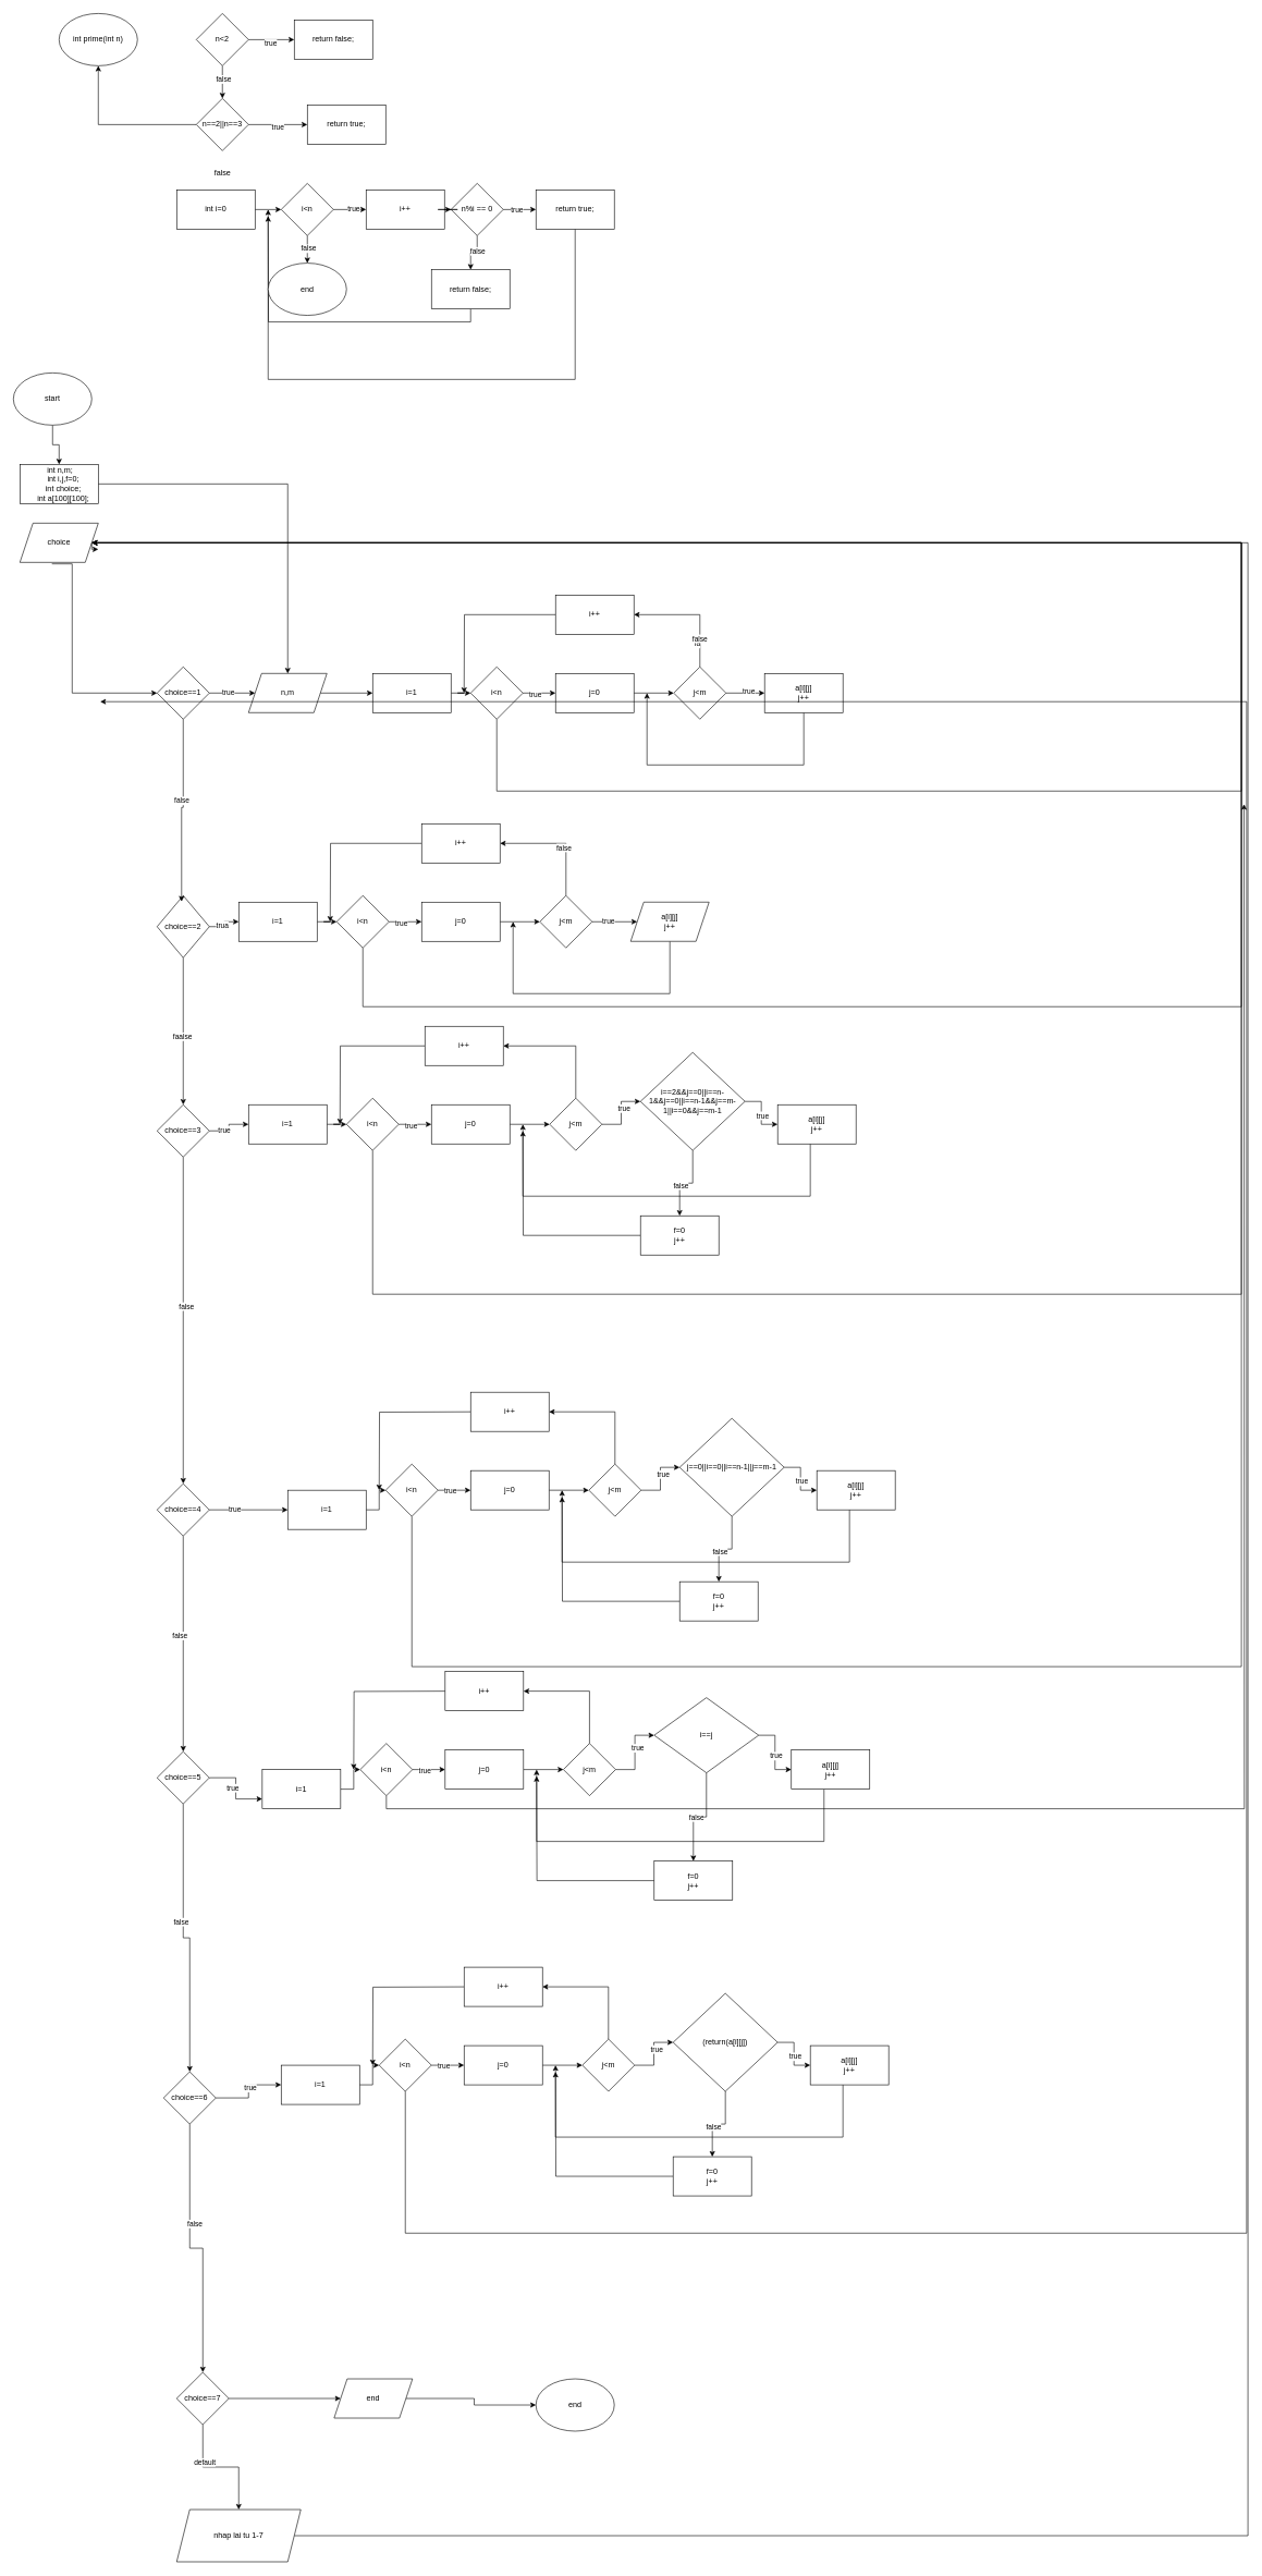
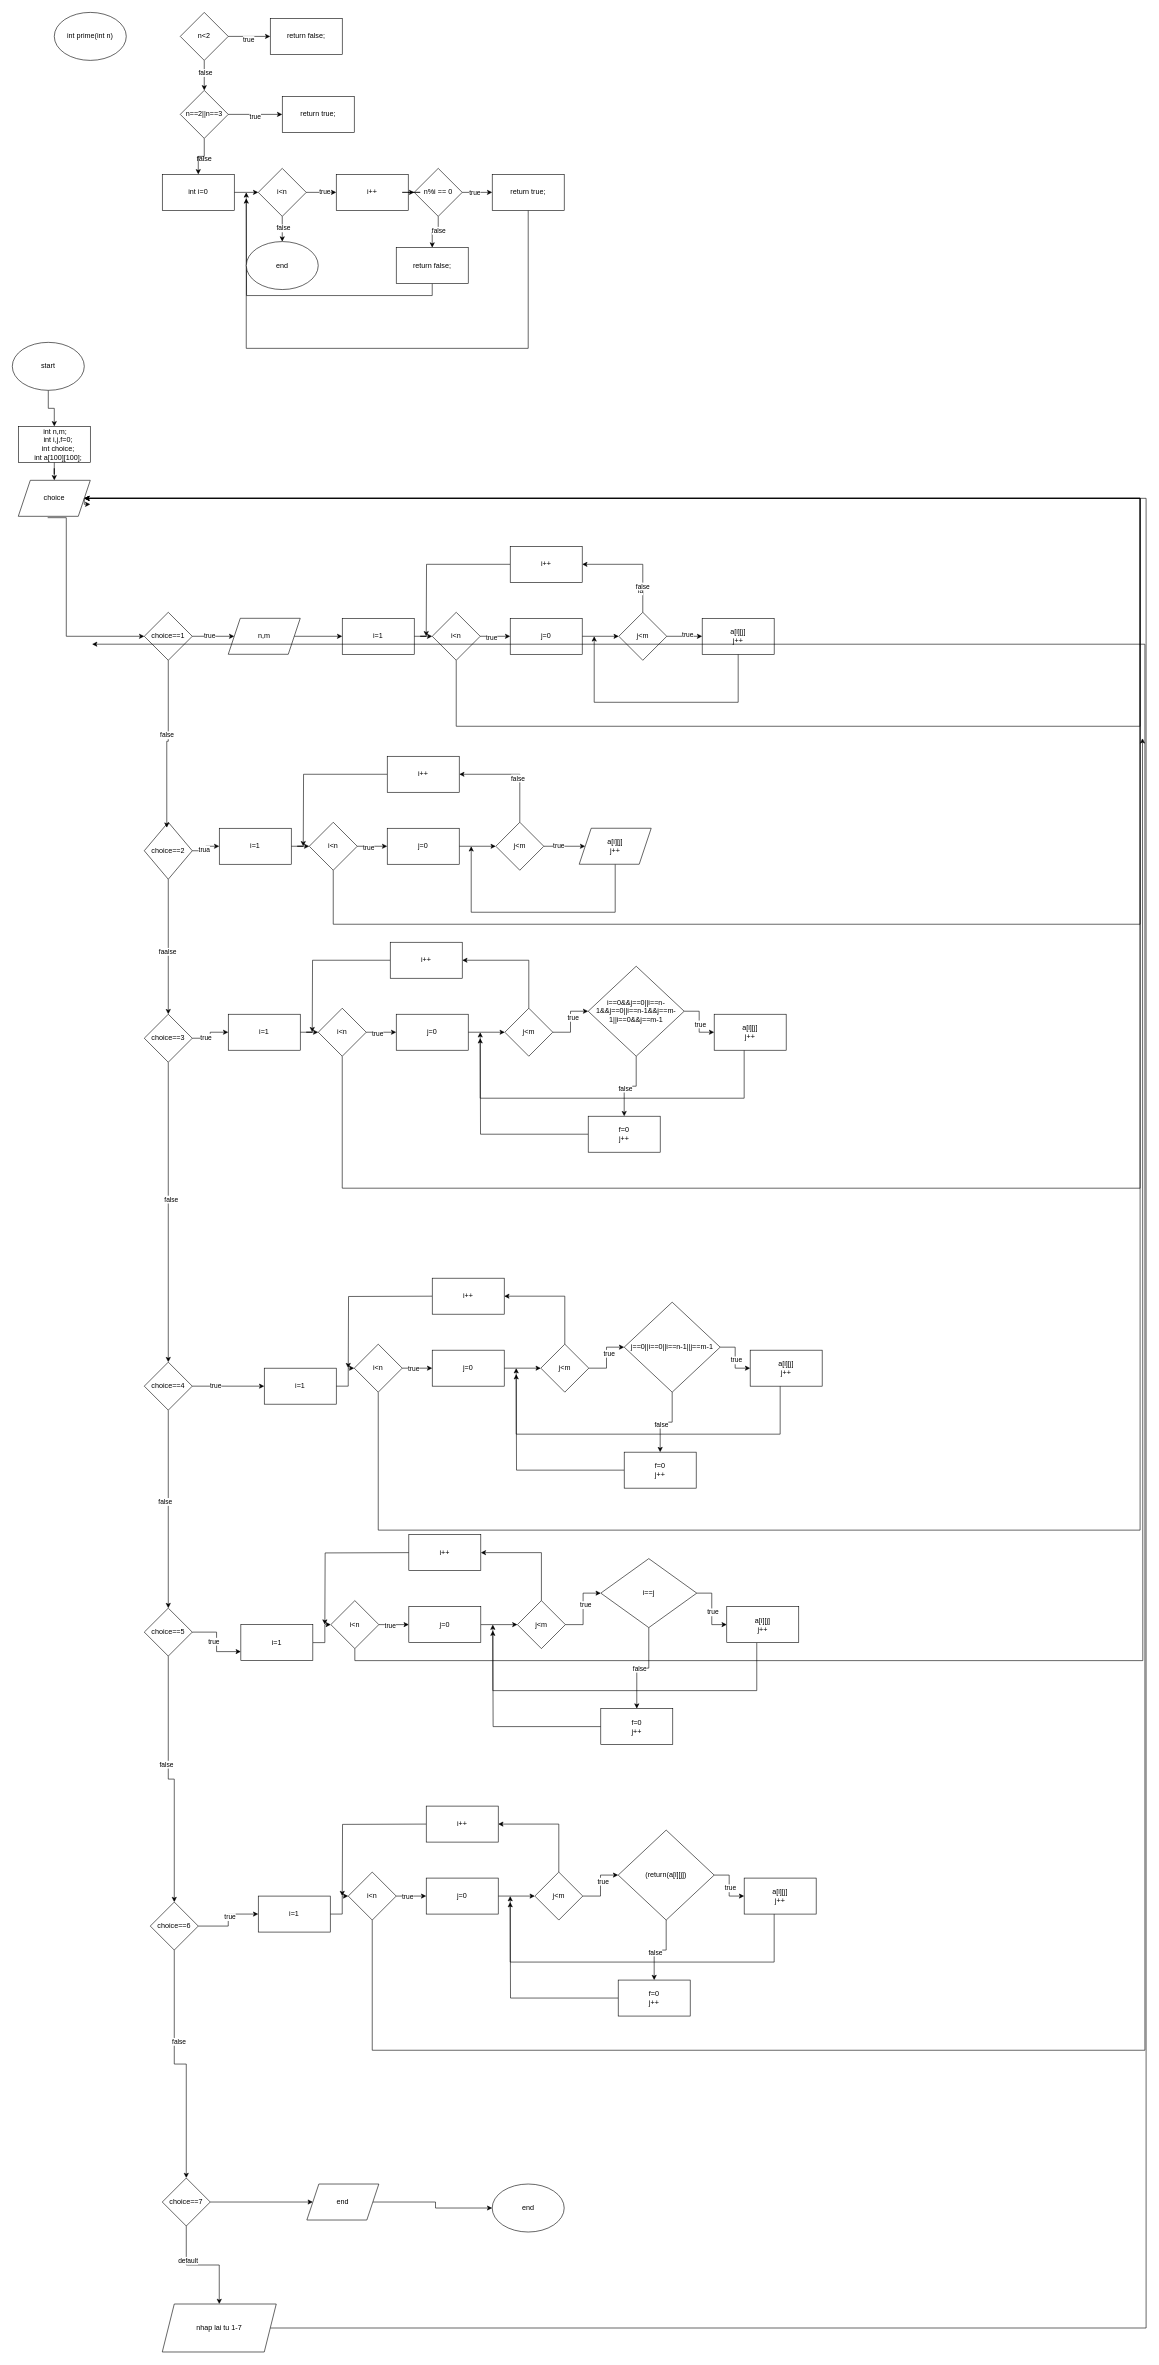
- <mxCell id="11" value="" style="edgeStyle=orthogonalEdgeStyle;rounded=0;orthogonalLoop=1;jettySize=auto;html=1;" edge="1" parent="1" source="12" target="2"><mxGeometry relative="1" as="geometry" /></mxCell>
+ <mxCell id="11" value="" style="edgeStyle=orthogonalEdgeStyle;rounded=0;orthogonalLoop=1;jettySize=auto;html=1;" edge="1" parent="1" source="12" target="27"><mxGeometry relative="1" as="geometry" /></mxCell>
- <mxCell id="36" value="" style="edgeStyle=orthogonalEdgeStyle;rounded=0;orthogonalLoop=1;jettySize=auto;html=1;" edge="1" parent="1" source="37" target="44"><mxGeometry relative="1" as="geometry" /></mxCell>
+ <mxCell id="36" value="" style="edgeStyle=orthogonalEdgeStyle;rounded=0;orthogonalLoop=1;jettySize=auto;html=1;" edge="1" parent="1" source="37" target="39"><mxGeometry relative="1" as="geometry" /></mxCell>
- <mxCell id="112" value="i==2&amp;amp;&amp;amp;j==0||i==n-1&amp;amp;&amp;amp;j==0||i==n-1&amp;amp;&amp;amp;j==m-1||i==0&amp;amp;&amp;amp;j==m-1" style="rhombus;whiteSpace=wrap;html=1;" vertex="1" parent="1"><mxGeometry x="980" y="1610" width="160" height="150" as="geometry" /></mxCell>
+ <mxCell id="112" value="i==0&amp;amp;&amp;amp;j==0||i==n-1&amp;amp;&amp;amp;j==0||i==n-1&amp;amp;&amp;amp;j==m-1||i==0&amp;amp;&amp;amp;j==m-1" style="rhombus;whiteSpace=wrap;html=1;" vertex="1" parent="1"><mxGeometry x="980" y="1610" width="160" height="150" as="geometry" /></mxCell>
